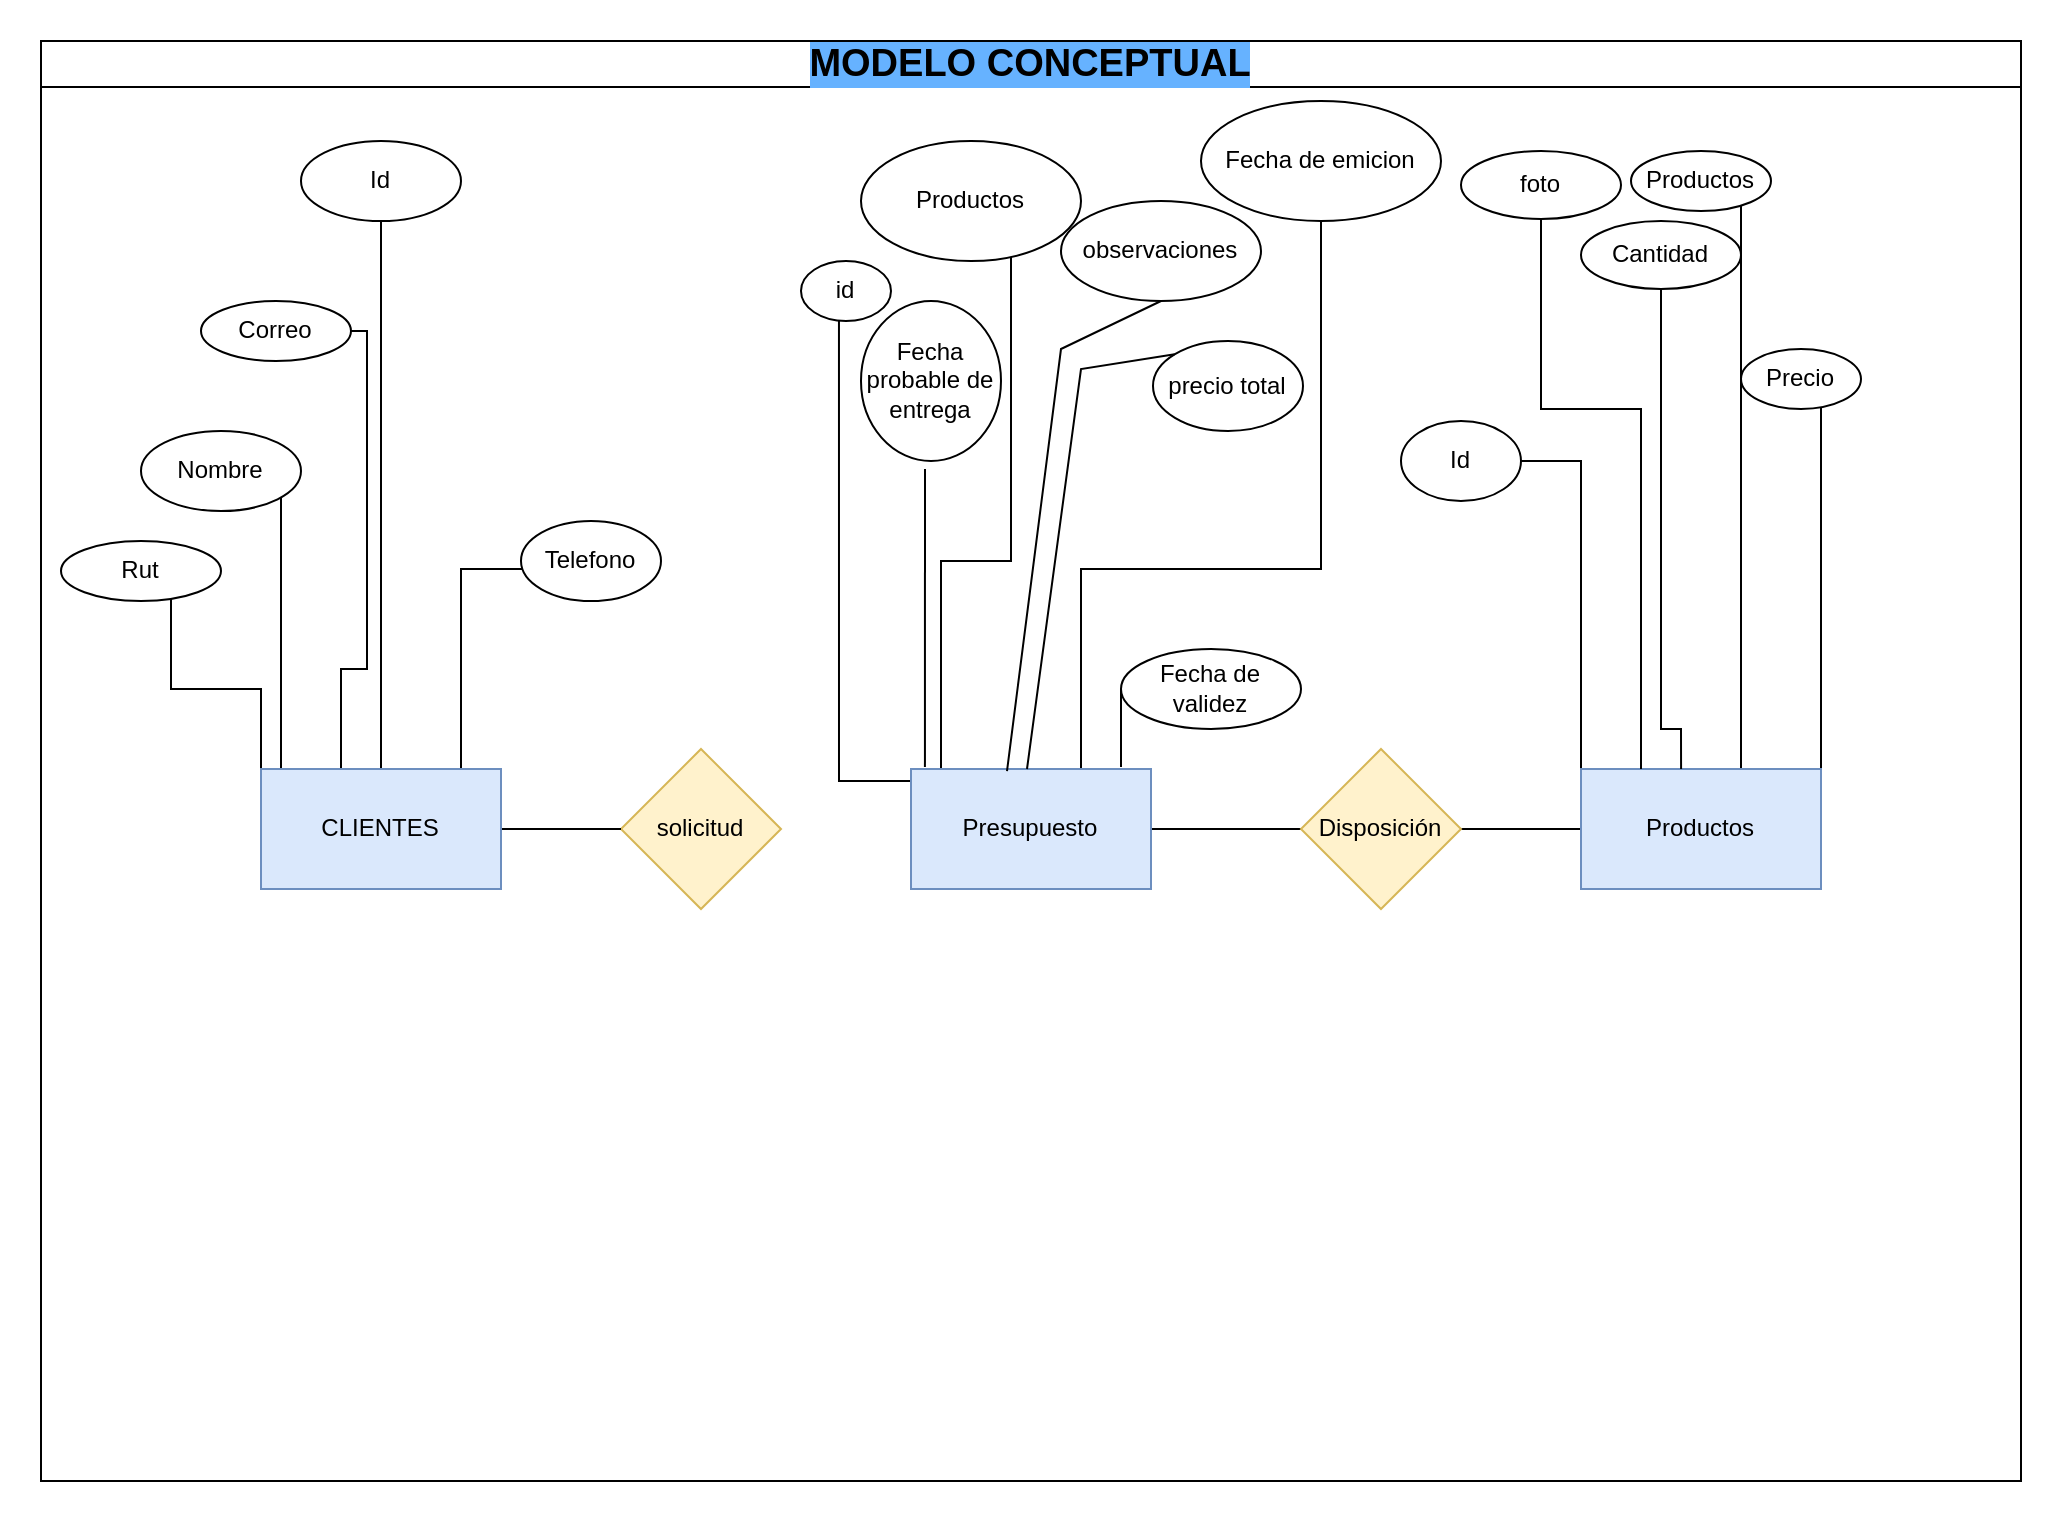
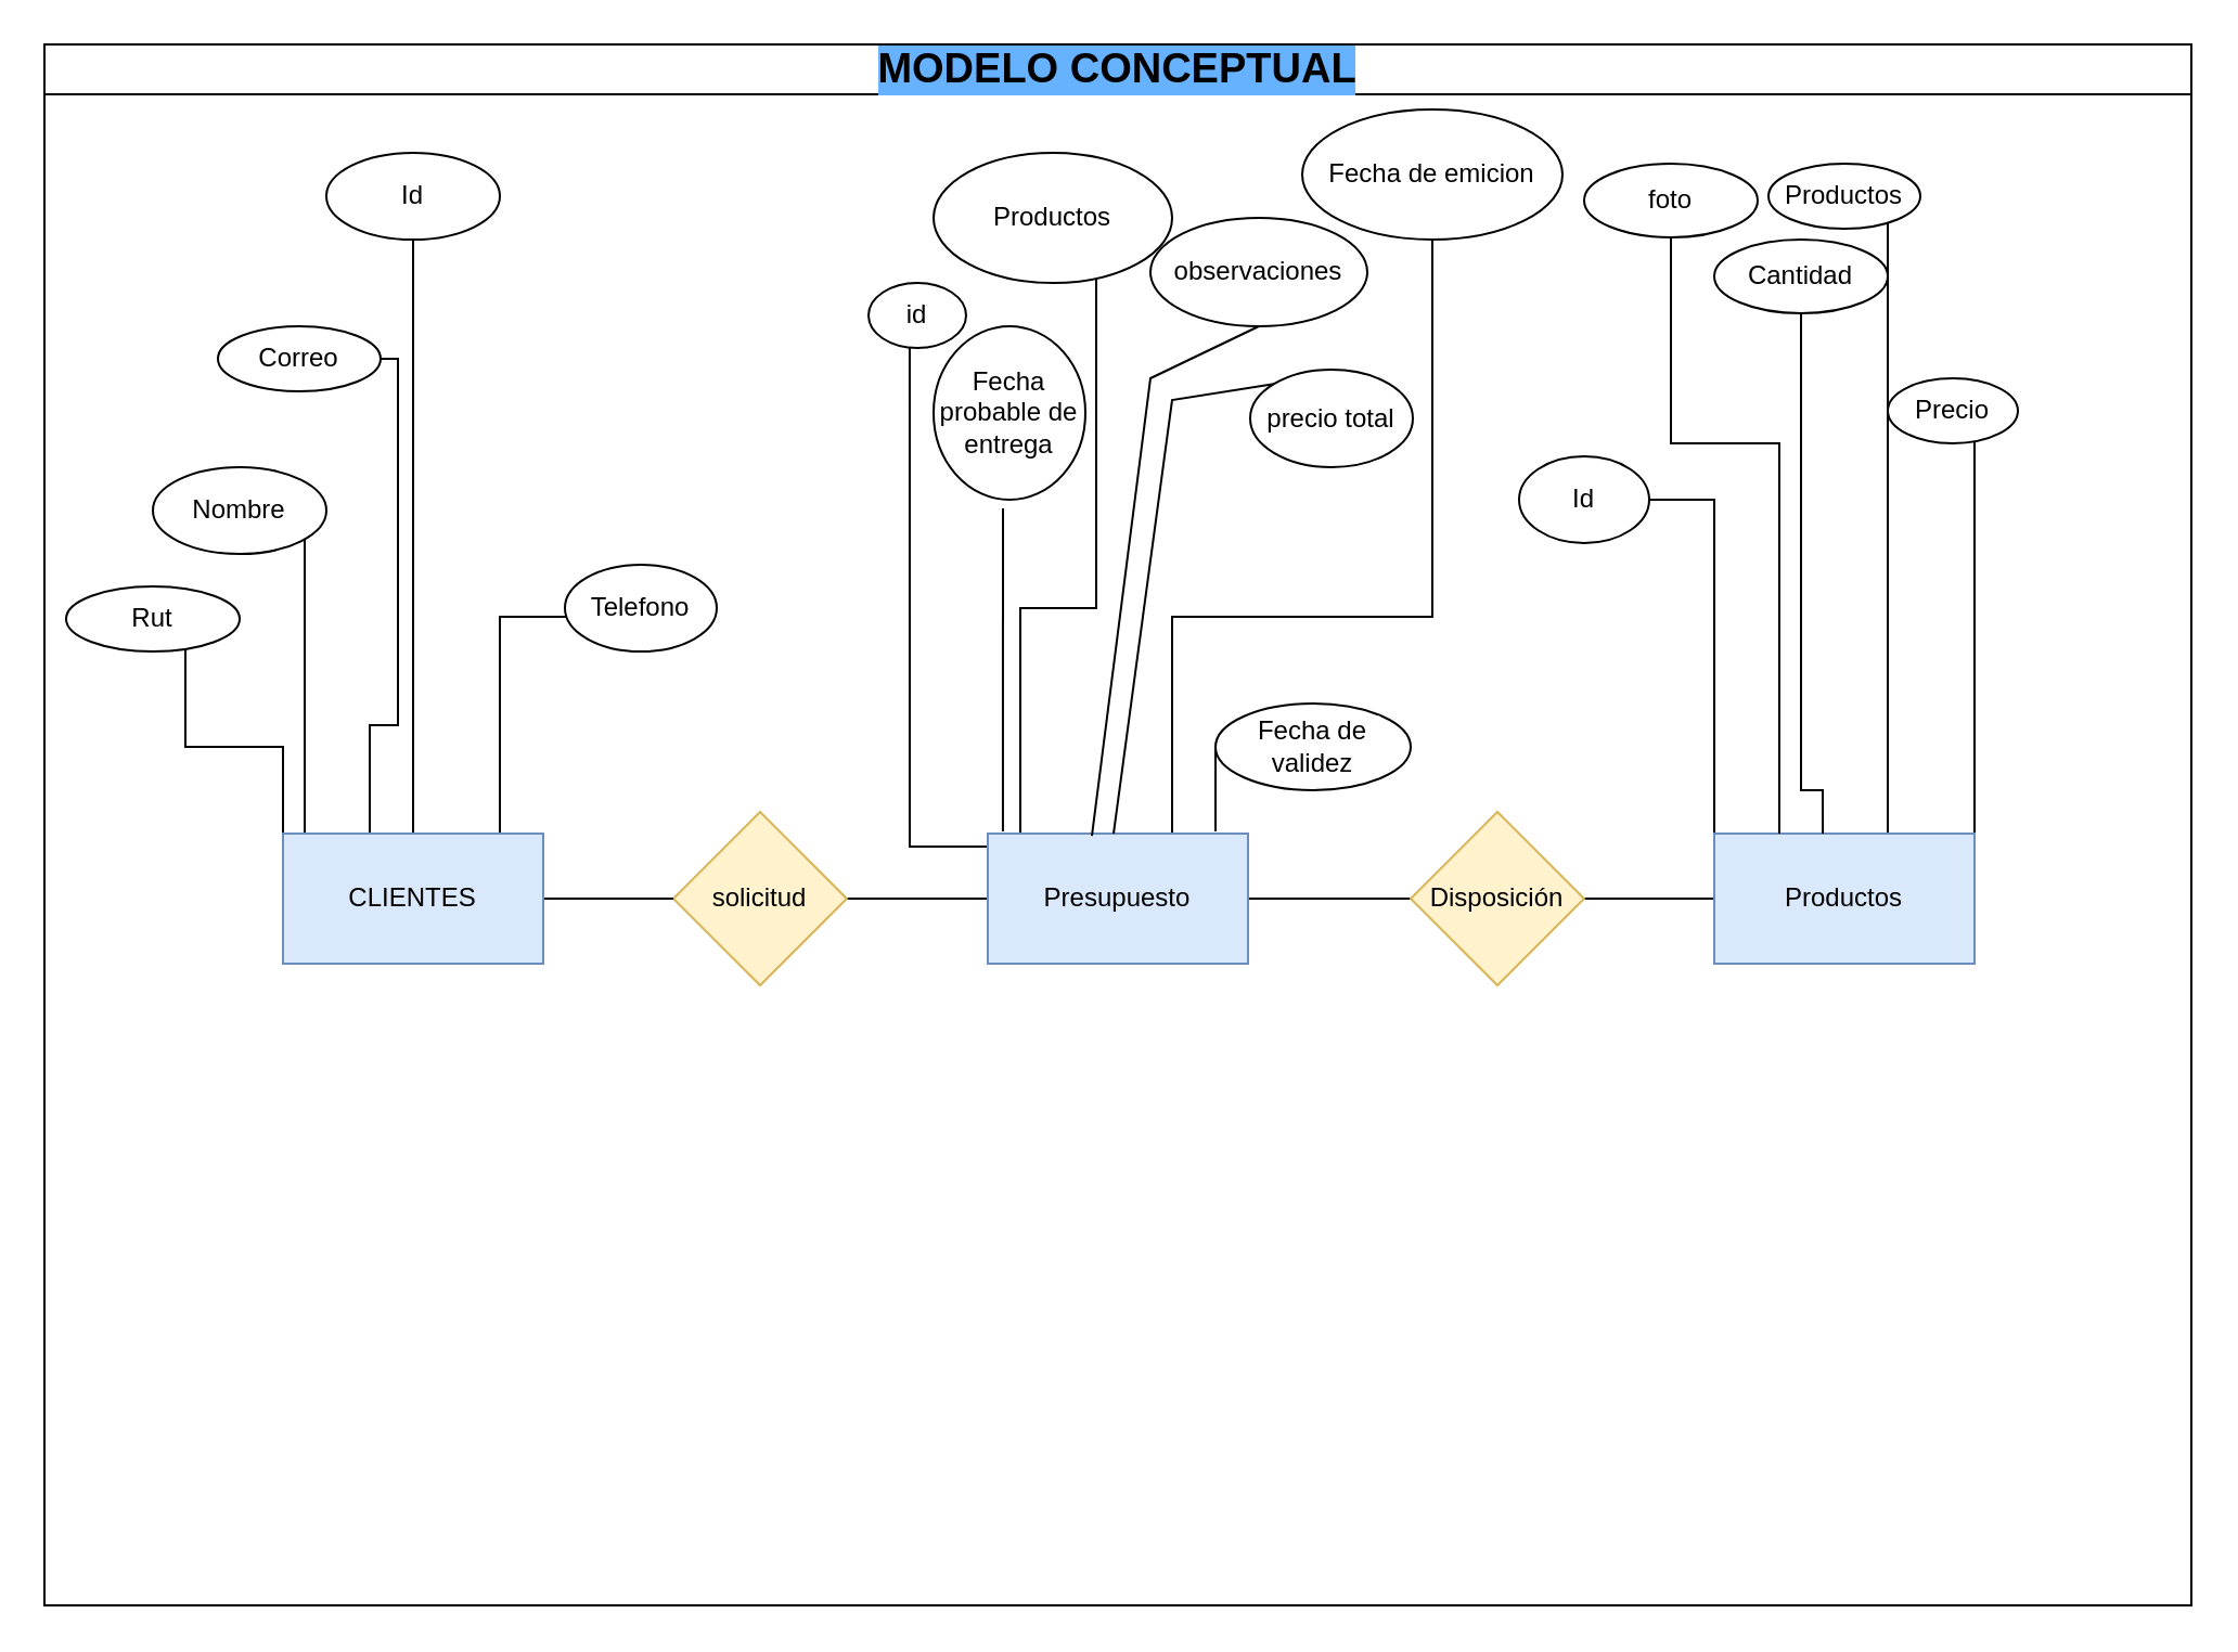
+ <mxCell id="3" value="" style="edgeStyle=orthogonalEdgeStyle;rounded=0;orthogonalLoop=1;jettySize=auto;html=1;endFill=0;endArrow=none;" parent="2" source="4" target="9" edge="1"><mxGeometry relative="1" as="geometry" /></mxCell>
